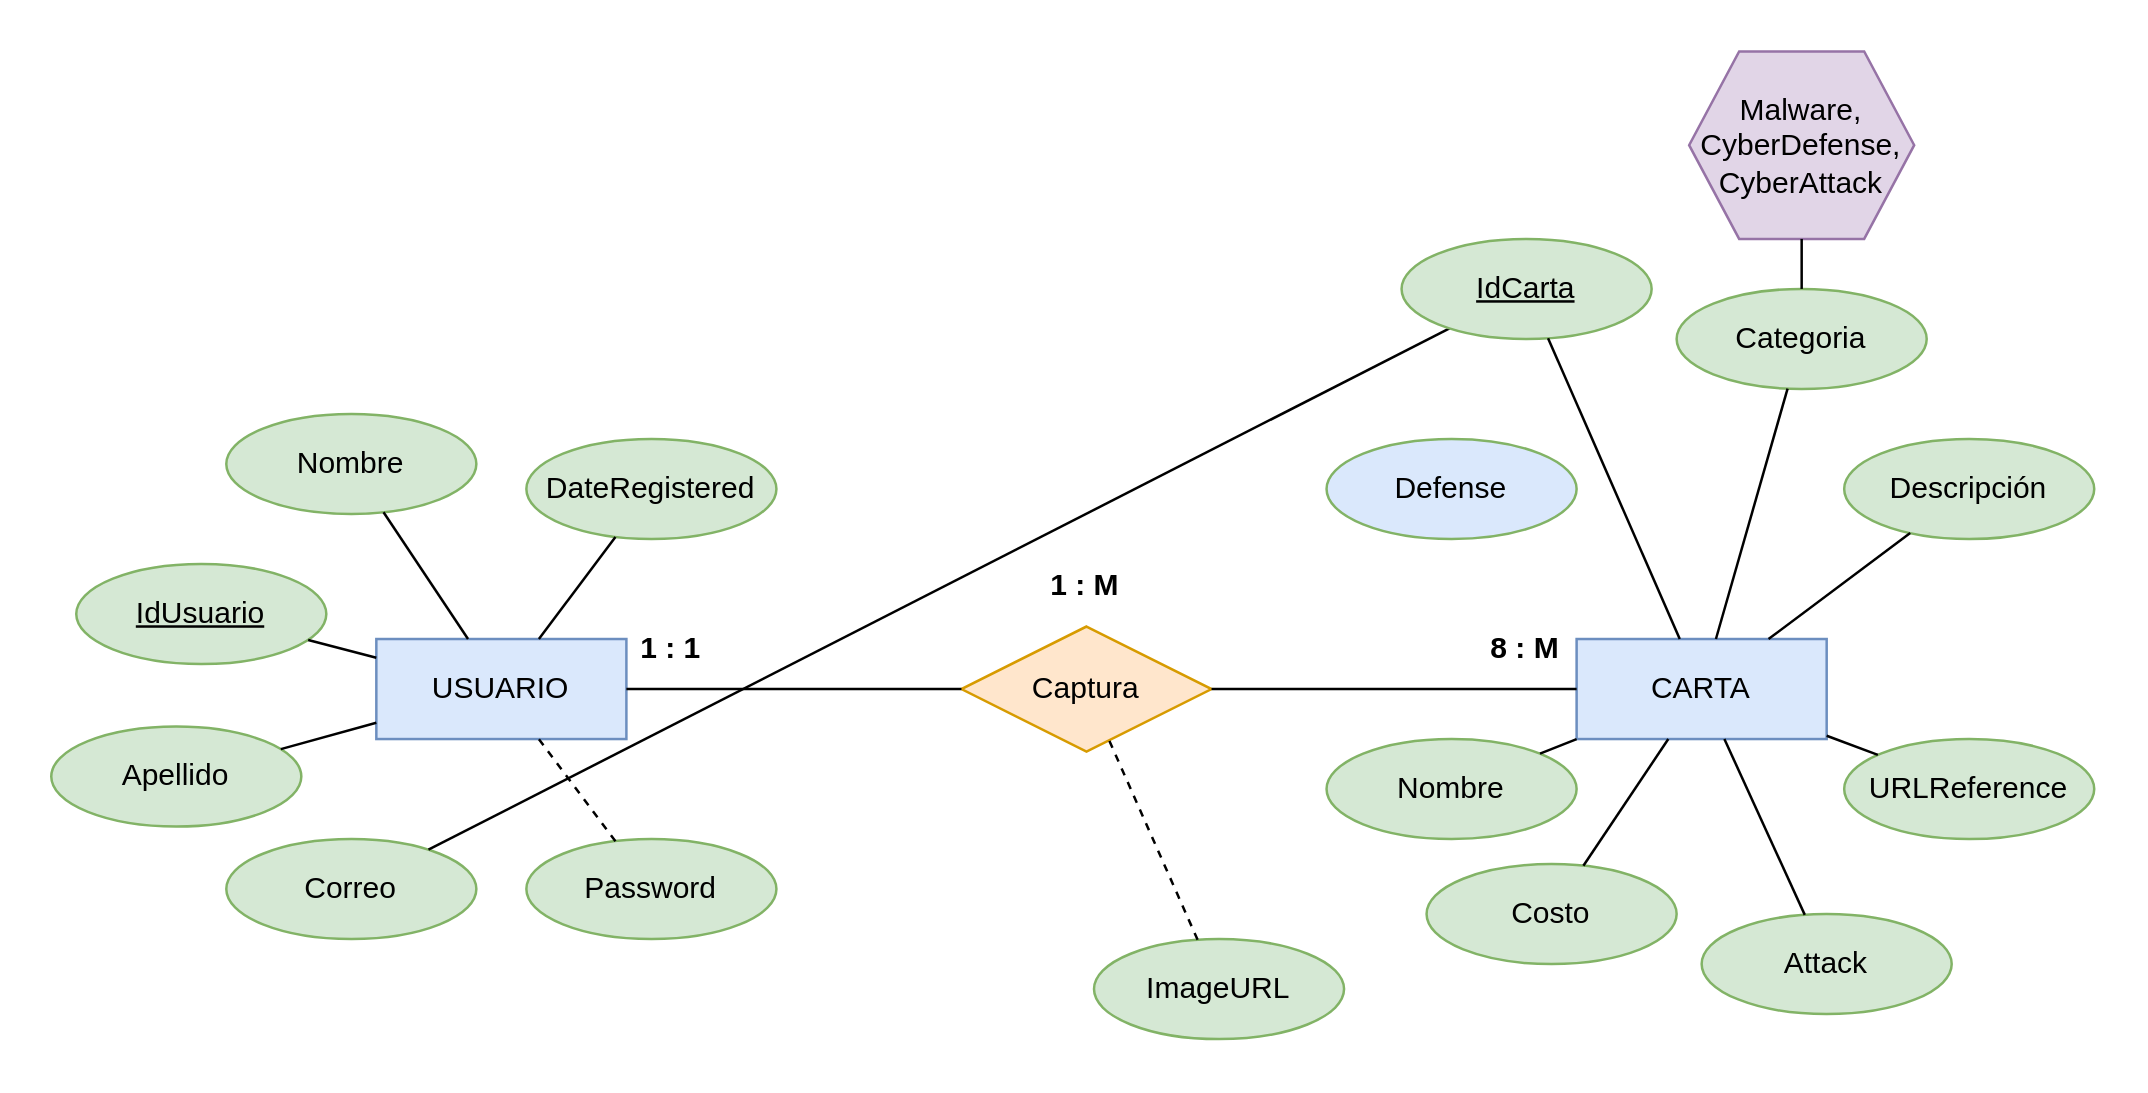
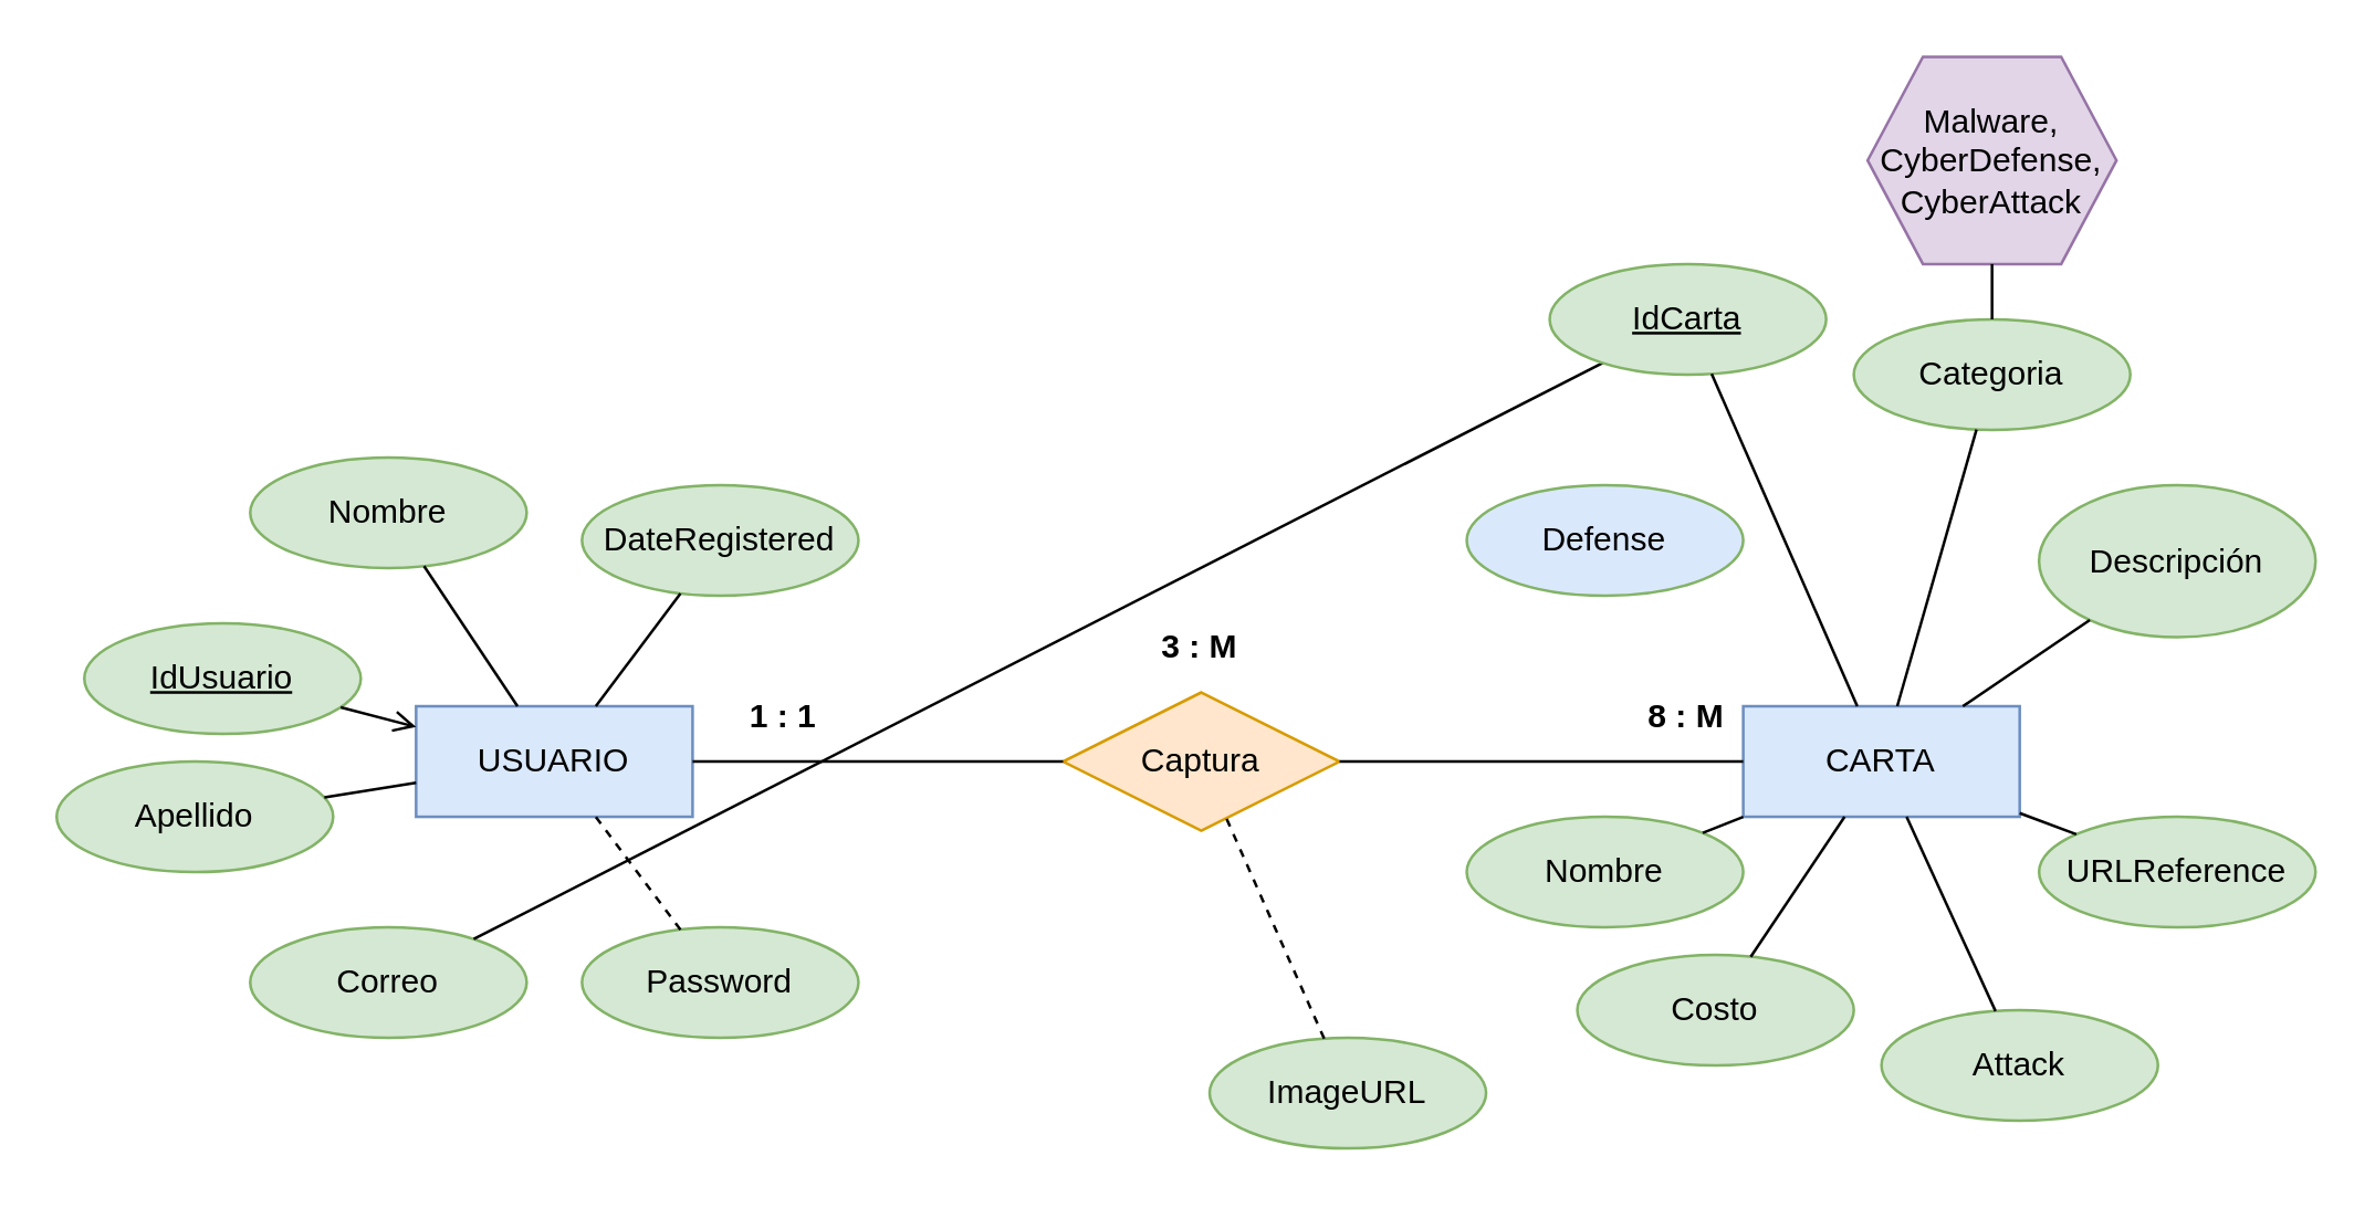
- <mxCell id="26" value="Descripción" style="ellipse;whiteSpace=wrap;html=1;align=center;fillColor=#d5e8d4;strokeColor=#82b366;" vertex="1" parent="1"><mxGeometry x="737" y="175" width="100" height="40" as="geometry" /></mxCell>
+ <mxCell id="26" value="Descripción" style="ellipse;whiteSpace=wrap;html=1;align=center;fillColor=#d5e8d4;strokeColor=#82b366;" vertex="1" parent="1"><mxGeometry x="737" y="175" width="100" height="55" as="geometry" /></mxCell>
- <mxCell id="9" value="1 : M" style="text;strokeColor=none;fillColor=none;spacingLeft=4;spacingRight=4;overflow=hidden;rotatable=0;points=[[0,0.5],[1,0.5]];portConstraint=eastwest;fontSize=12;whiteSpace=wrap;html=1;fontStyle=1" vertex="1" parent="1"><mxGeometry x="414" y="220" width="40" height="30" as="geometry" /></mxCell>
+ <mxCell id="9" value="3 : M" style="text;strokeColor=none;fillColor=none;spacingLeft=4;spacingRight=4;overflow=hidden;rotatable=0;points=[[0,0.5],[1,0.5]];portConstraint=eastwest;fontSize=12;whiteSpace=wrap;html=1;fontStyle=1" vertex="1" parent="1"><mxGeometry x="414" y="220" width="40" height="30" as="geometry" /></mxCell>
- <mxCell id="11" value="1 : 1" style="text;strokeColor=none;fillColor=none;spacingLeft=4;spacingRight=4;overflow=hidden;rotatable=0;points=[[0,0.5],[1,0.5]];portConstraint=eastwest;fontSize=12;whiteSpace=wrap;html=1;fontStyle=1" vertex="1" parent="1"><mxGeometry x="250" y="245" width="40" height="30" as="geometry" /></mxCell>
+ <mxCell id="11" value="1 : 1" style="text;strokeColor=none;fillColor=none;spacingLeft=4;spacingRight=4;overflow=hidden;rotatable=0;points=[[0,0.5],[1,0.5]];portConstraint=eastwest;fontSize=12;whiteSpace=wrap;html=1;fontStyle=1" vertex="1" parent="1"><mxGeometry x="265" y="245" width="40" height="30" as="geometry" /></mxCell>
- <mxCell id="17" value="" style="endArrow=none;html=1;rounded=0;" edge="1" parent="1" source="5" target="2"><mxGeometry relative="1" as="geometry"><mxPoint x="320" y="505" as="sourcePoint" /><mxPoint x="480" y="505" as="targetPoint" /></mxGeometry></mxCell>
+ <mxCell id="17" value="" style="endArrow=open;html=1;rounded=0;" edge="1" parent="1" source="5" target="2"><mxGeometry relative="1" as="geometry"><mxPoint x="320" y="505" as="sourcePoint" /><mxPoint x="480" y="505" as="targetPoint" /></mxGeometry></mxCell>
- <mxCell id="13" value="Apellido" style="ellipse;whiteSpace=wrap;html=1;align=center;fillColor=#d5e8d4;strokeColor=#82b366;" vertex="1" parent="1"><mxGeometry x="20" y="290" width="100" height="40" as="geometry" /></mxCell>
+ <mxCell id="13" value="Apellido" style="ellipse;whiteSpace=wrap;html=1;align=center;fillColor=#d5e8d4;strokeColor=#82b366;" vertex="1" parent="1"><mxGeometry x="20" y="275" width="100" height="40" as="geometry" /></mxCell>
